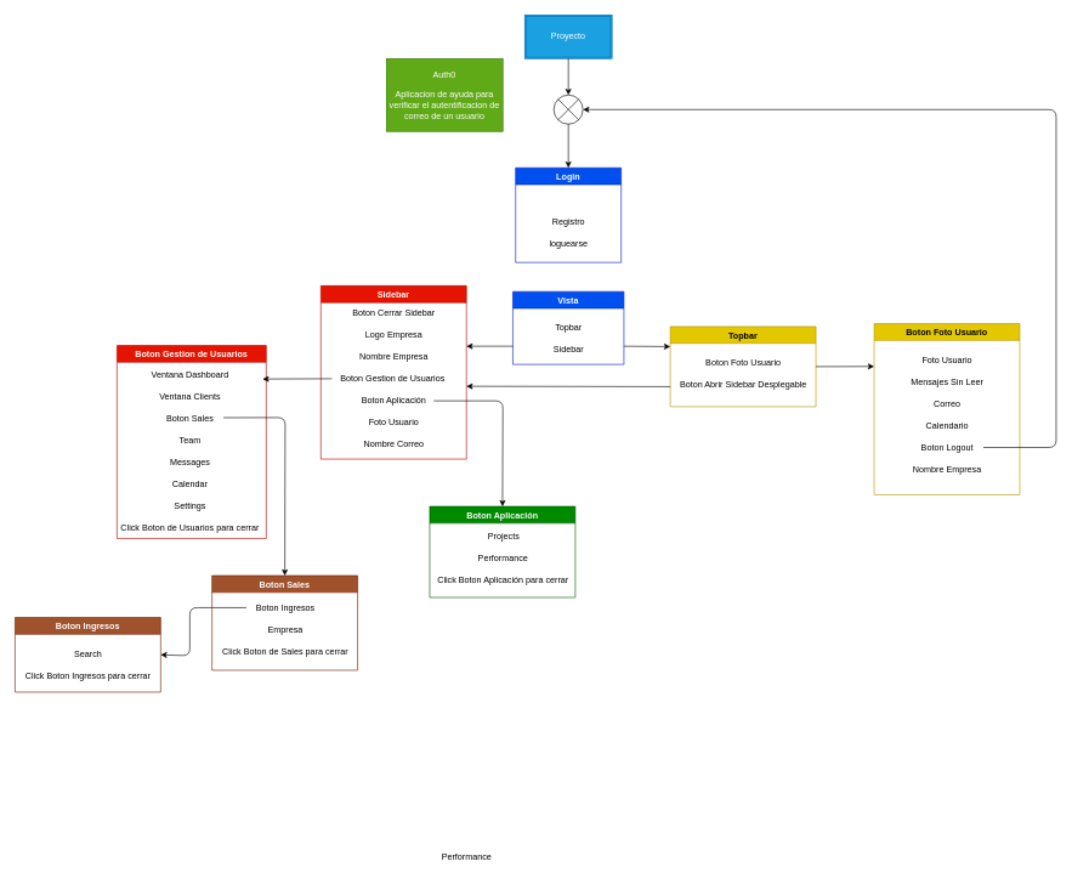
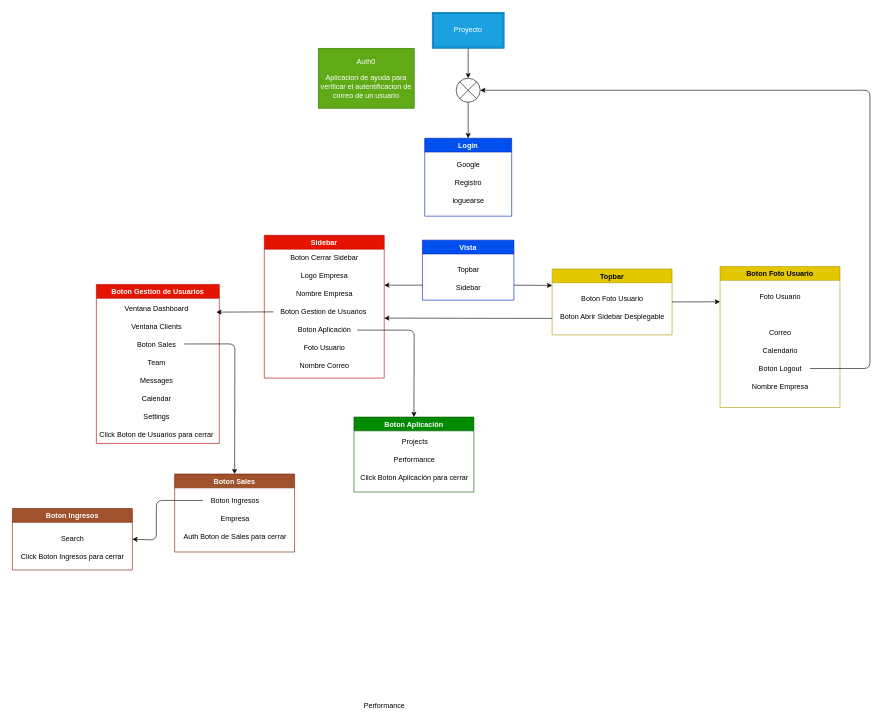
+ <mxCell id="6" value="Google" style="text;html=1;align=center;verticalAlign=middle;resizable=0;points=[];autosize=1;strokeColor=none;fillColor=none;" parent="5" vertex="1"><mxGeometry x="42.5" y="30" width="60" height="30" as="geometry" /></mxCell>
- <mxCell id="29" value="Mensajes Sin Leer" style="text;html=1;align=center;verticalAlign=middle;resizable=0;points=[];autosize=1;strokeColor=none;fillColor=none;" parent="27" vertex="1"><mxGeometry x="40" y="65" width="120" height="30" as="geometry" /></mxCell>
- <mxCell id="50" value="Click Boton de Sales para cerrar" style="text;html=1;align=center;verticalAlign=middle;resizable=0;points=[];autosize=1;strokeColor=none;fillColor=none;" parent="47" vertex="1"><mxGeometry y="90" width="200" height="30" as="geometry" /></mxCell>
+ <mxCell id="50" value="Auth Boton de Sales para cerrar" style="text;html=1;align=center;verticalAlign=middle;resizable=0;points=[];autosize=1;strokeColor=none;fillColor=none;" parent="47" vertex="1"><mxGeometry y="90" width="200" height="30" as="geometry" /></mxCell>
